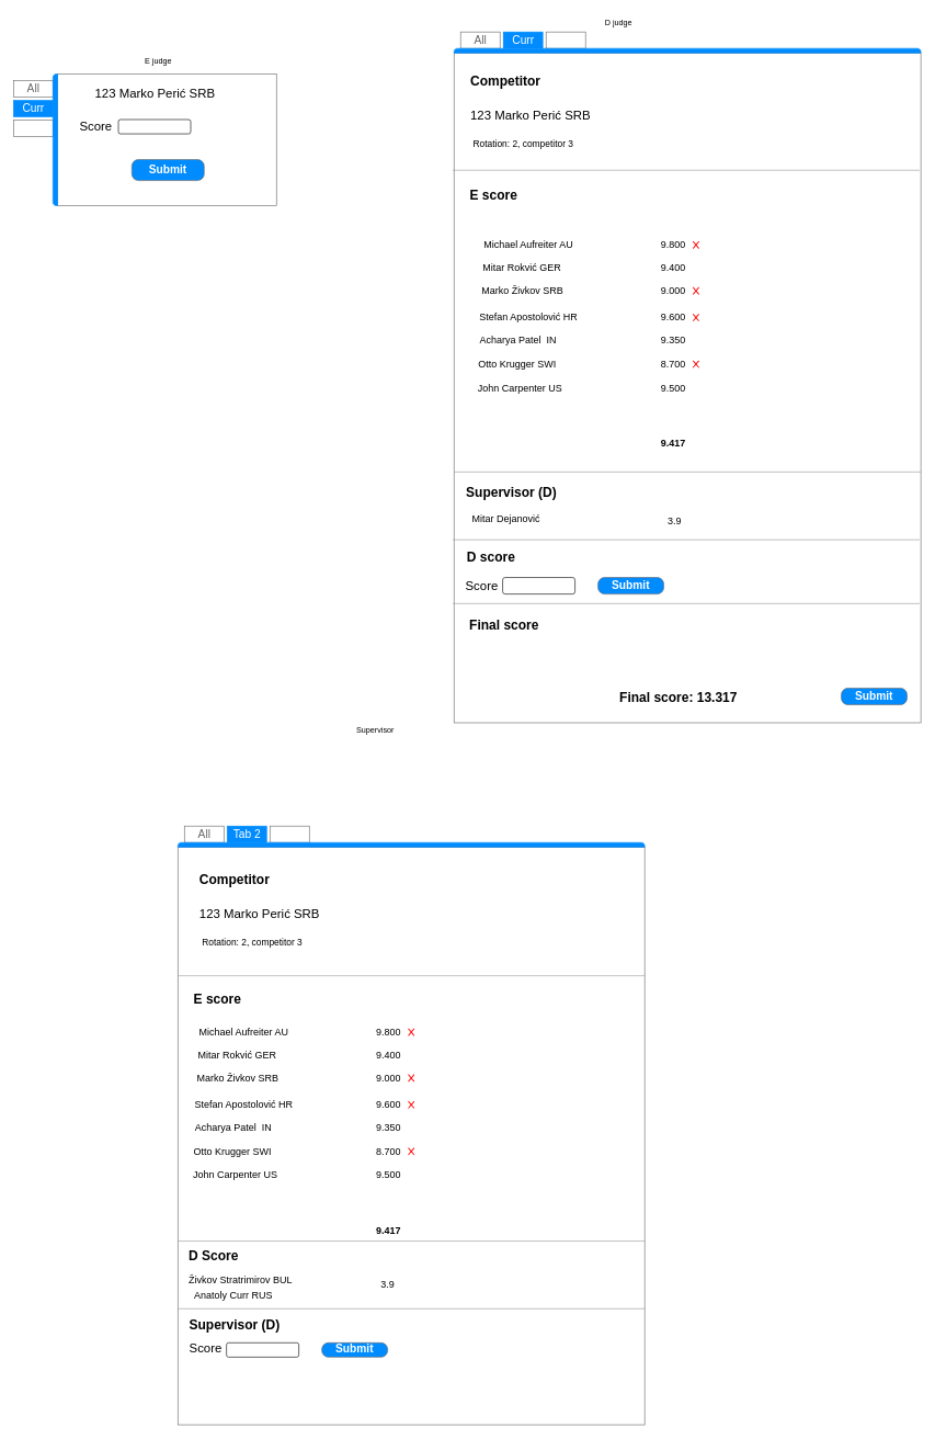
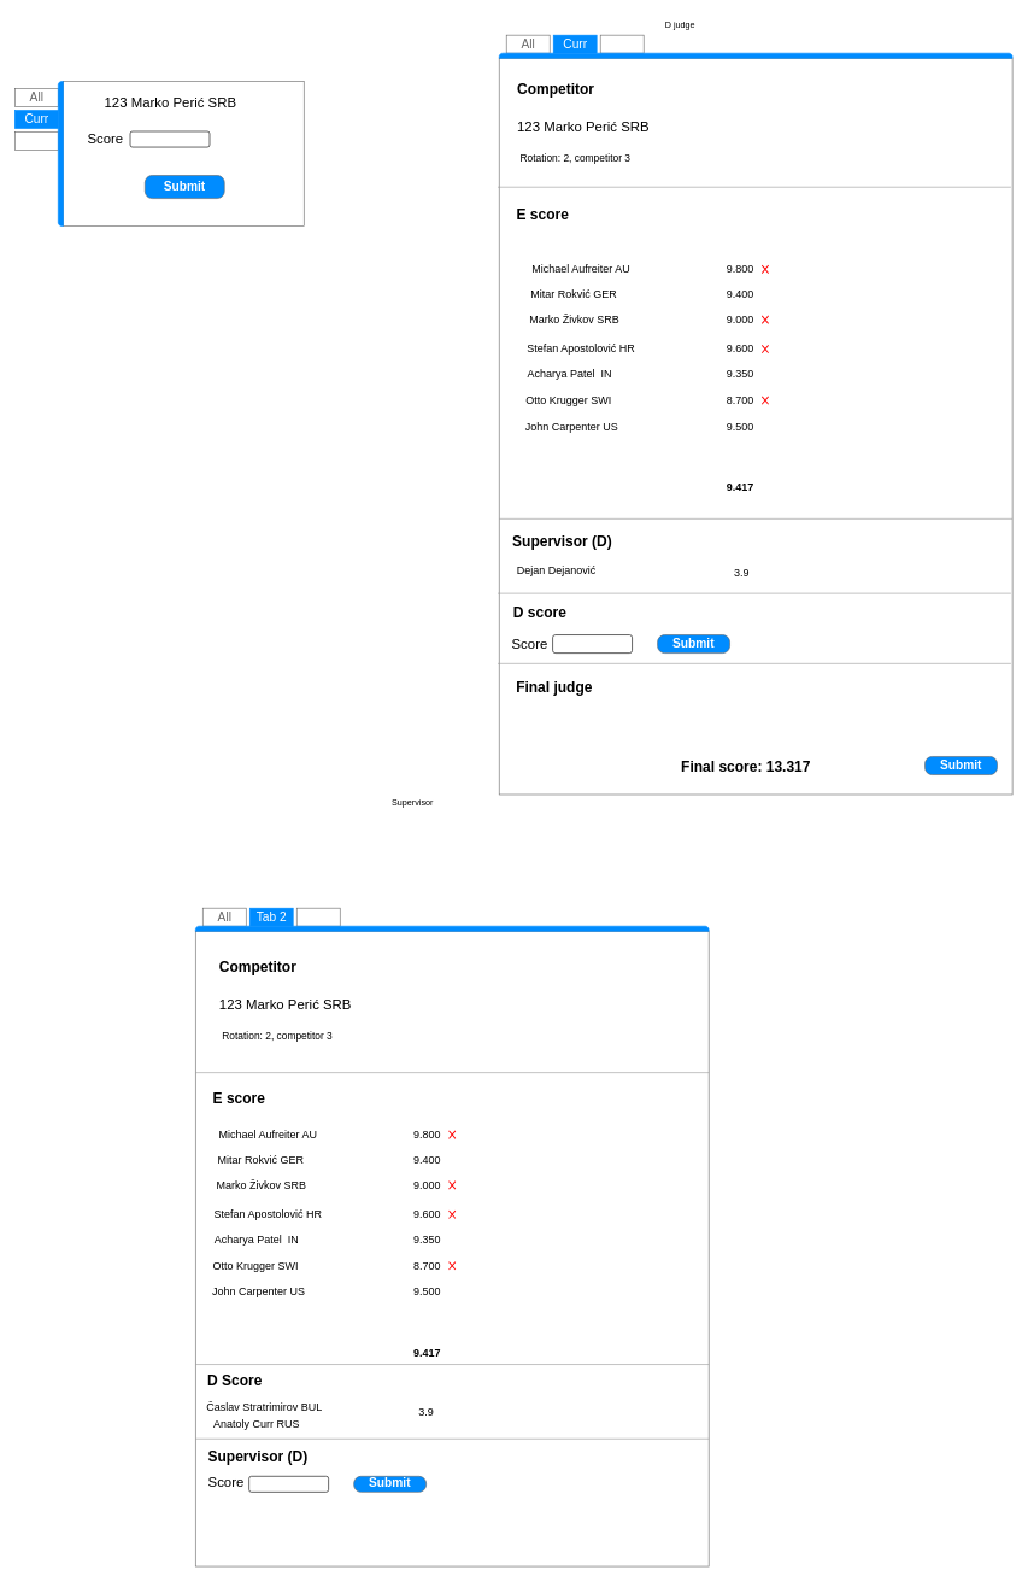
- <mxCell id="11" value="E judge" style="text;html=1;align=center;verticalAlign=middle;resizable=0;points=[];autosize=1;strokeColor=none;fillColor=none;" parent="1" vertex="1"><mxGeometry x="210" y="78" width="60" height="30" as="geometry" /></mxCell>
- <mxCell id="40" value="Mitar Dejanović" style="text;html=1;align=center;verticalAlign=middle;resizable=0;points=[];autosize=1;strokeColor=none;fillColor=none;fontSize=15;" parent="12" vertex="1"><mxGeometry x="14" y="725.276" width="130" height="30" as="geometry" /></mxCell>
+ <mxCell id="40" value="Dejan Dejanović" style="text;html=1;align=center;verticalAlign=middle;resizable=0;points=[];autosize=1;strokeColor=none;fillColor=none;fontSize=15;" parent="12" vertex="1"><mxGeometry x="14" y="725.276" width="130" height="30" as="geometry" /></mxCell>
- <mxCell id="49" value="&lt;b&gt;&lt;font style=&quot;font-size: 20px;&quot;&gt;Final score&lt;br&gt;&lt;/font&gt;&lt;/b&gt;" style="text;html=1;align=center;verticalAlign=middle;resizable=0;points=[];autosize=1;strokeColor=none;fillColor=none;fontSize=14;" parent="12" vertex="1"><mxGeometry x="11" y="880.003" width="130" height="40" as="geometry" /></mxCell>
+ <mxCell id="49" value="&lt;b&gt;&lt;font style=&quot;font-size: 20px;&quot;&gt;Final judge&lt;br&gt;&lt;/font&gt;&lt;/b&gt;" style="text;html=1;align=center;verticalAlign=middle;resizable=0;points=[];autosize=1;strokeColor=none;fillColor=none;fontSize=14;" parent="12" vertex="1"><mxGeometry x="11" y="880.003" width="130" height="40" as="geometry" /></mxCell>
- <mxCell id="62" value="Živkov Stratrimirov BUL" style="text;html=1;align=center;verticalAlign=middle;resizable=0;points=[];autosize=1;strokeColor=none;fillColor=none;fontSize=15;" parent="54" vertex="1"><mxGeometry x="5" y="673.639" width="180" height="30" as="geometry" /></mxCell>
+ <mxCell id="62" value="Časlav Stratrimirov BUL" style="text;html=1;align=center;verticalAlign=middle;resizable=0;points=[];autosize=1;strokeColor=none;fillColor=none;fontSize=15;" parent="54" vertex="1"><mxGeometry x="5" y="673.639" width="180" height="30" as="geometry" /></mxCell>
